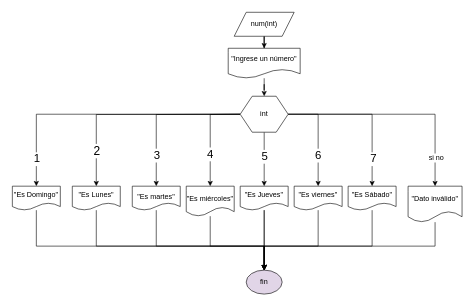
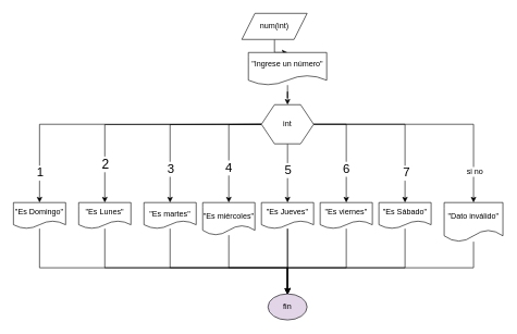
- <mxCell id="3" value="num(int)" style="shape=parallelogram;perimeter=parallelogramPerimeter;whiteSpace=wrap;html=1;fixedSize=1;" vertex="1" parent="1"><mxGeometry x="390" y="20" width="100" height="40" as="geometry" /></mxCell>
+ <mxCell id="3" value="num(int)" style="shape=parallelogram;perimeter=parallelogramPerimeter;whiteSpace=wrap;html=1;fixedSize=1;" vertex="1" parent="1"><mxGeometry x="370" y="20" width="100" height="40" as="geometry" /></mxCell>
